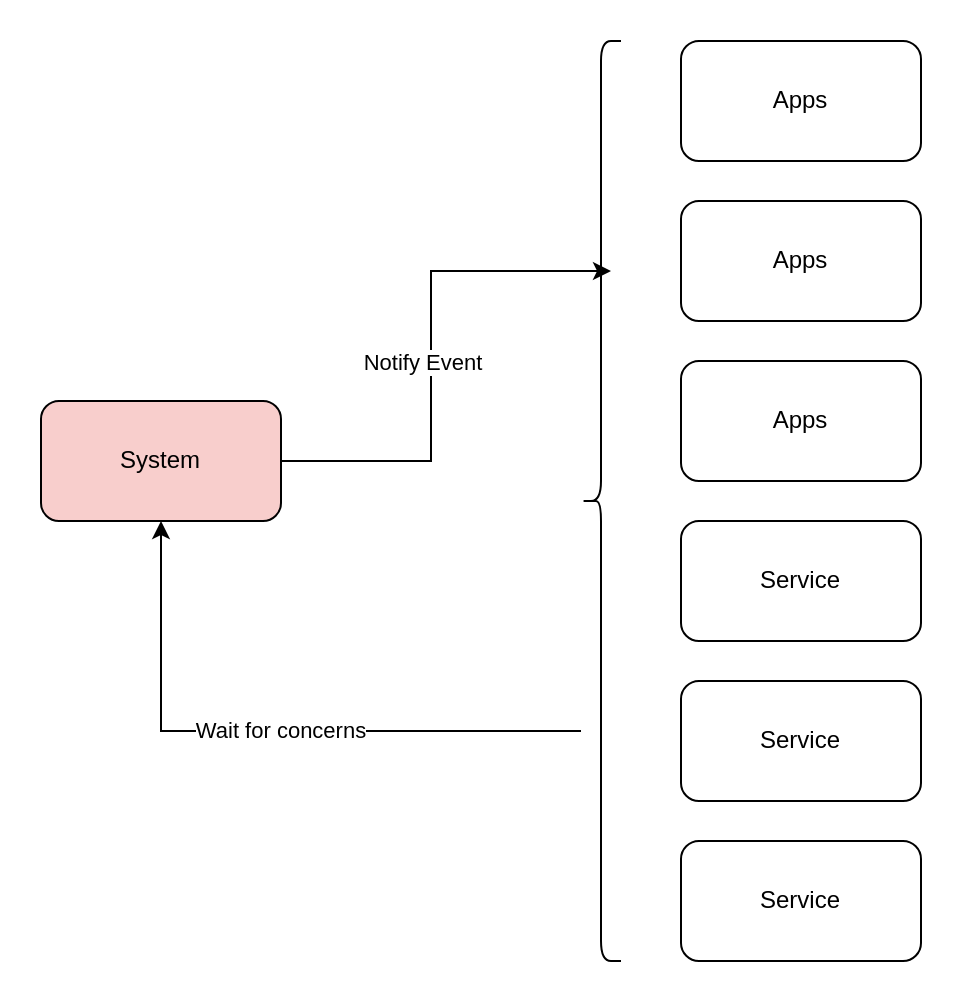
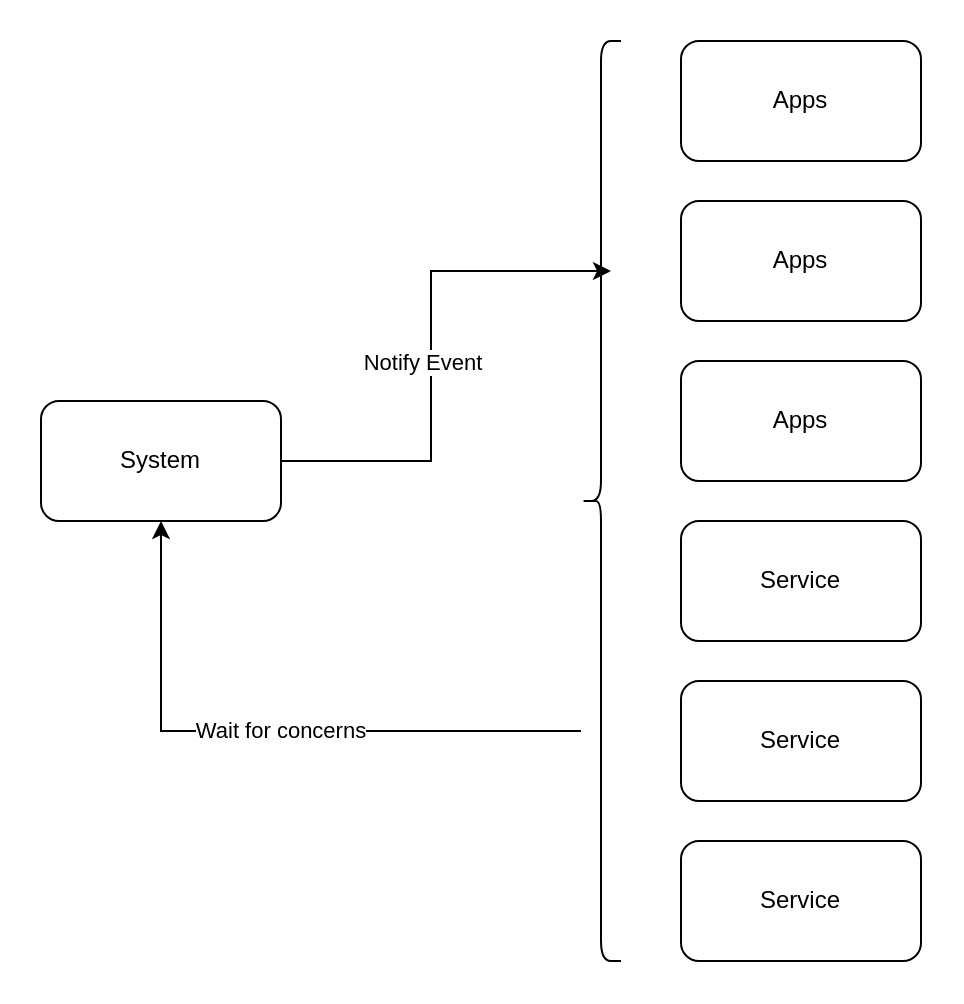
- <mxCell id="4" value="System" style="rounded=1;whiteSpace=wrap;html=1;fillColor=#f8cecc;" vertex="1" parent="1"><mxGeometry x="20" y="200" width="120" height="60" as="geometry" /></mxCell>
+ <mxCell id="4" value="System" style="rounded=1;whiteSpace=wrap;html=1;" vertex="1" parent="1"><mxGeometry x="20" y="200" width="120" height="60" as="geometry" /></mxCell>
